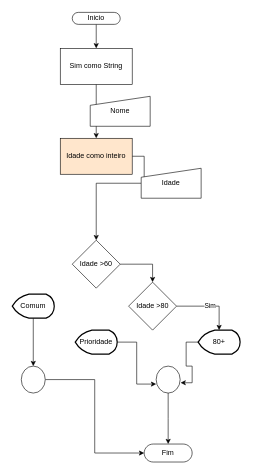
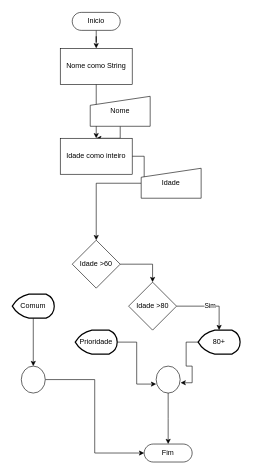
- <mxCell id="3" value="Inicio" style="html=1;dashed=0;whiteSpace=wrap;shape=mxgraph.dfd.start" vertex="1" parent="1"><mxGeometry x="120" y="20" width="80" height="20" as="geometry" /></mxCell>
+ <mxCell id="3" value="Inicio" style="html=1;dashed=0;whiteSpace=wrap;shape=mxgraph.dfd.start" vertex="1" parent="1"><mxGeometry x="120" y="20" width="80" height="30" as="geometry" /></mxCell>
- <mxCell id="5" value="Sim como String" style="whiteSpace=wrap;html=1;dashed=0;" vertex="1" parent="1"><mxGeometry x="100" y="80" width="120" height="60" as="geometry" /></mxCell>
+ <mxCell id="5" value="Nome como String" style="whiteSpace=wrap;html=1;dashed=0;" vertex="1" parent="1"><mxGeometry x="100" y="80" width="120" height="60" as="geometry" /></mxCell>
+ <mxCell id="6" value="" style="edgeStyle=orthogonalEdgeStyle;rounded=0;orthogonalLoop=1;jettySize=auto;html=1;" edge="1" parent="1" source="7" target="9"><mxGeometry relative="1" as="geometry" /></mxCell>
- <mxCell id="9" value="Idade como inteiro" style="whiteSpace=wrap;html=1;dashed=0;fillColor=#ffe6cc;" vertex="1" parent="1"><mxGeometry x="100" y="230" width="120" height="60" as="geometry" /></mxCell>
+ <mxCell id="9" value="Idade como inteiro" style="whiteSpace=wrap;html=1;dashed=0;" vertex="1" parent="1"><mxGeometry x="100" y="230" width="120" height="60" as="geometry" /></mxCell>
